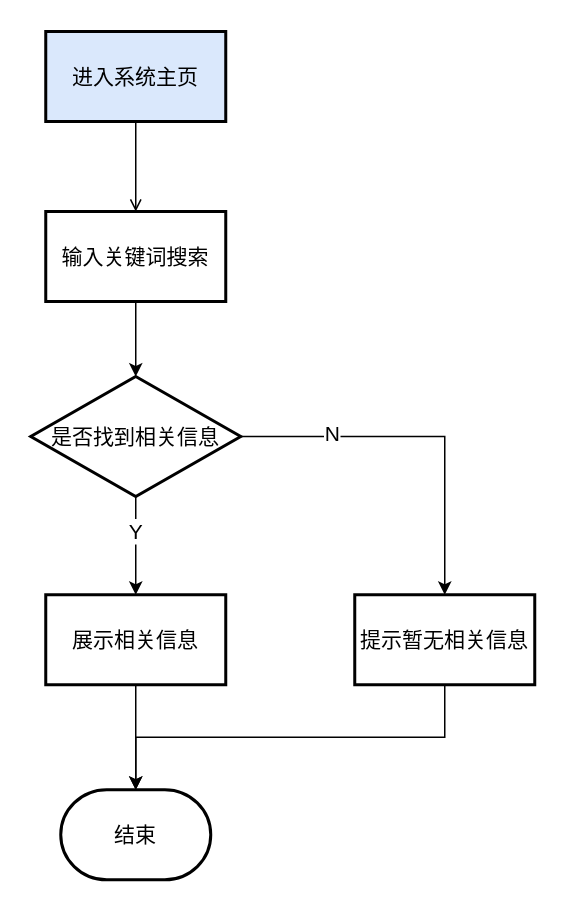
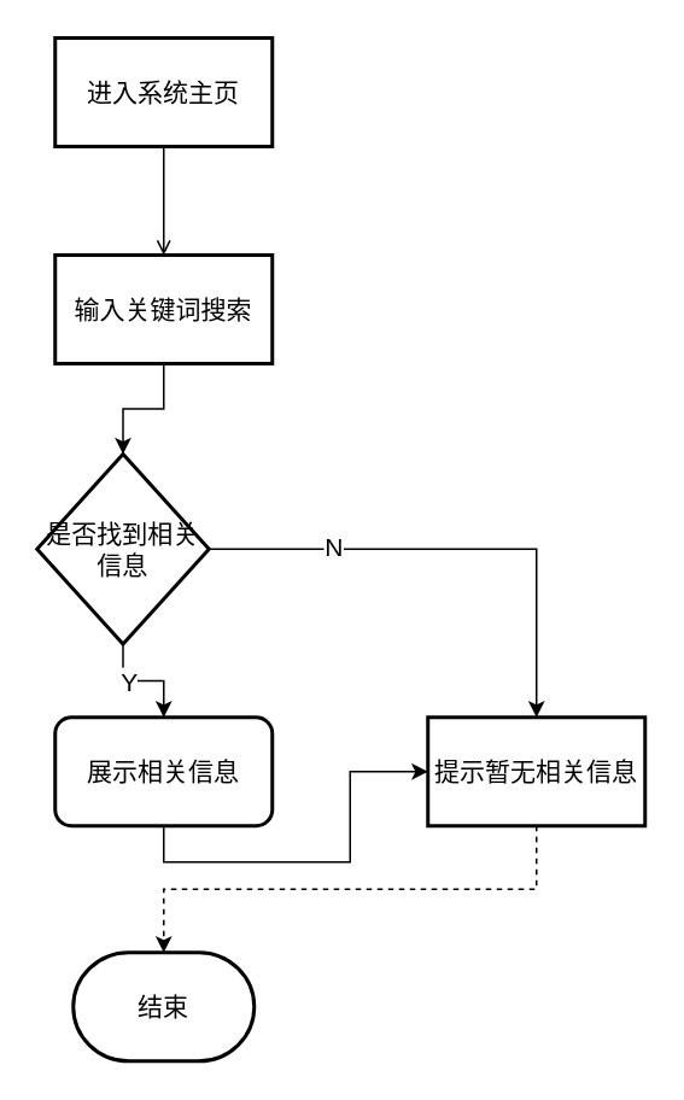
- <mxCell id="3" value="&lt;font style=&quot;font-size: 14px;&quot;&gt;进入系统主页&lt;/font&gt;" style="whiteSpace=wrap;html=1;strokeWidth=2;fillColor=#dae8fc;" vertex="1" parent="1"><mxGeometry x="30" y="20.5" width="120" height="60" as="geometry" /></mxCell>
+ <mxCell id="3" value="&lt;font style=&quot;font-size: 14px;&quot;&gt;进入系统主页&lt;/font&gt;" style="whiteSpace=wrap;html=1;strokeWidth=2;" vertex="1" parent="1"><mxGeometry x="30" y="20.5" width="120" height="60" as="geometry" /></mxCell>
- <mxCell id="10" value="&lt;font style=&quot;font-size: 14px;&quot;&gt;是否找到相关信息&lt;/font&gt;" style="rhombus;whiteSpace=wrap;html=1;strokeWidth=2;" vertex="1" parent="1"><mxGeometry x="20" y="250.5" width="140" height="80" as="geometry" /></mxCell>
+ <mxCell id="10" value="&lt;font style=&quot;font-size: 14px;&quot;&gt;是否找到相关信息&lt;/font&gt;" style="rhombus;whiteSpace=wrap;html=1;strokeWidth=2;" vertex="1" parent="1"><mxGeometry x="20" y="250.5" width="95" height="105" as="geometry" /></mxCell>
- <mxCell id="12" value="&lt;font style=&quot;font-size: 14px;&quot;&gt;展示相关信息&lt;/font&gt;" style="whiteSpace=wrap;html=1;strokeWidth=2;" vertex="1" parent="1"><mxGeometry x="30" y="396" width="120" height="60" as="geometry" /></mxCell>
+ <mxCell id="12" value="&lt;font style=&quot;font-size: 14px;&quot;&gt;展示相关信息&lt;/font&gt;" style="whiteSpace=wrap;html=1;strokeWidth=2;rounded=1;" vertex="1" parent="1"><mxGeometry x="30" y="396" width="120" height="60" as="geometry" /></mxCell>
- <mxCell id="11" style="edgeStyle=orthogonalEdgeStyle;rounded=0;orthogonalLoop=1;jettySize=auto;html=1;exitX=0.5;exitY=1;exitDx=0;exitDy=0;" edge="1" parent="1" source="12" target="15"><mxGeometry relative="1" as="geometry" /></mxCell>
+ <mxCell id="11" style="edgeStyle=orthogonalEdgeStyle;rounded=0;orthogonalLoop=1;jettySize=auto;html=1;exitX=0.5;exitY=1;exitDx=0;exitDy=0;" edge="1" parent="1" source="12" target="14"><mxGeometry relative="1" as="geometry" /></mxCell>
- <mxCell id="13" style="edgeStyle=orthogonalEdgeStyle;rounded=0;orthogonalLoop=1;jettySize=auto;html=1;exitX=0.5;exitY=1;exitDx=0;exitDy=0;" edge="1" parent="1" source="14" target="15"><mxGeometry relative="1" as="geometry" /></mxCell>
+ <mxCell id="13" style="edgeStyle=orthogonalEdgeStyle;rounded=0;orthogonalLoop=1;jettySize=auto;html=1;exitX=0.5;exitY=1;exitDx=0;exitDy=0;dashed=1;" edge="1" parent="1" source="14" target="15"><mxGeometry relative="1" as="geometry" /></mxCell>
